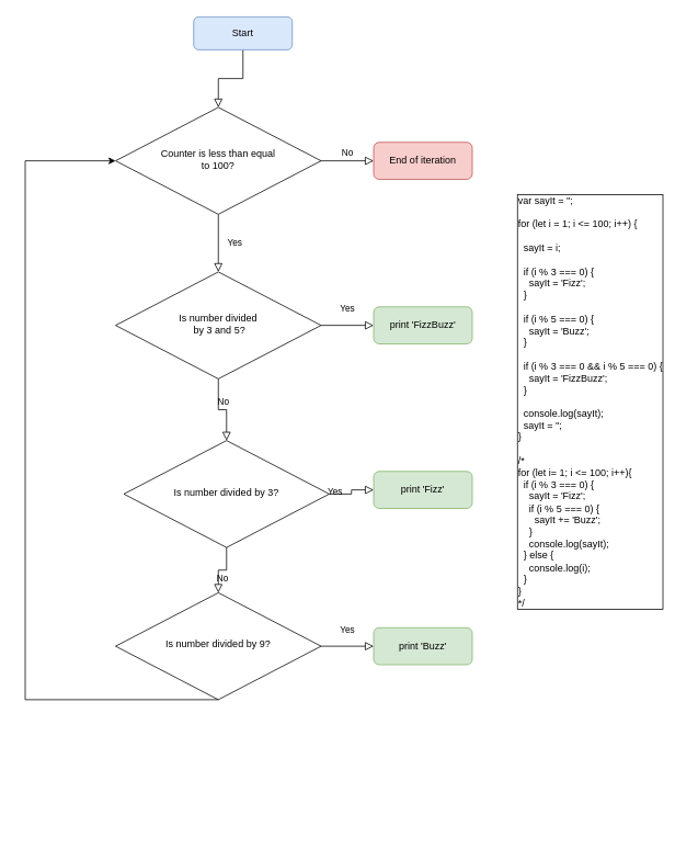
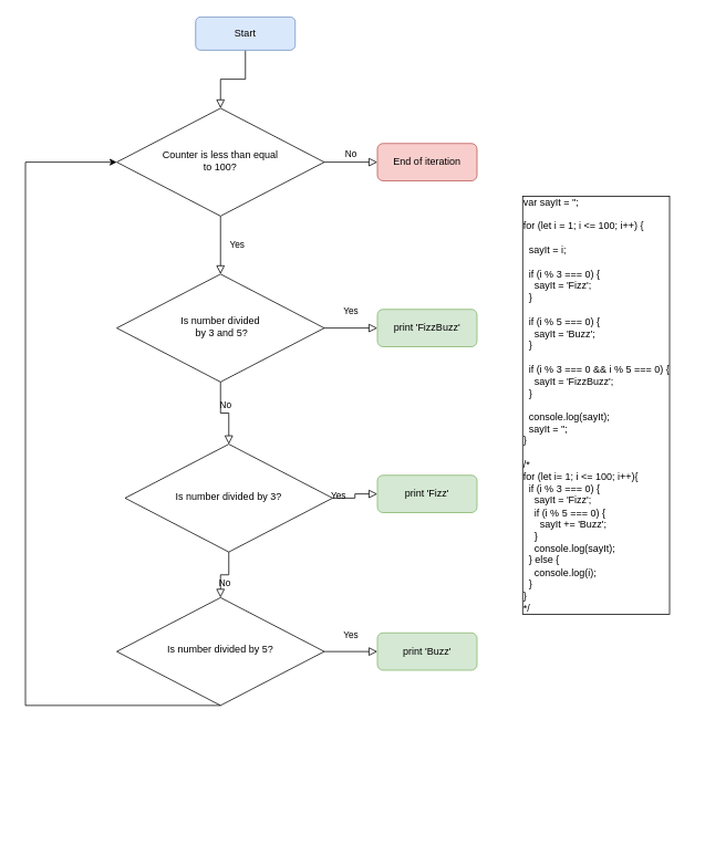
- <mxCell id="16" value="Is number divided by 9?" style="rhombus;whiteSpace=wrap;html=1;shadow=0;fontFamily=Helvetica;fontSize=12;align=center;strokeWidth=1;spacing=6;spacingTop=-4;" vertex="1" parent="1"><mxGeometry x="140" y="720" width="250" height="130" as="geometry" /></mxCell>
+ <mxCell id="16" value="Is number divided by 5?" style="rhombus;whiteSpace=wrap;html=1;shadow=0;fontFamily=Helvetica;fontSize=12;align=center;strokeWidth=1;spacing=6;spacingTop=-4;" vertex="1" parent="1"><mxGeometry x="140" y="720" width="250" height="130" as="geometry" /></mxCell>
